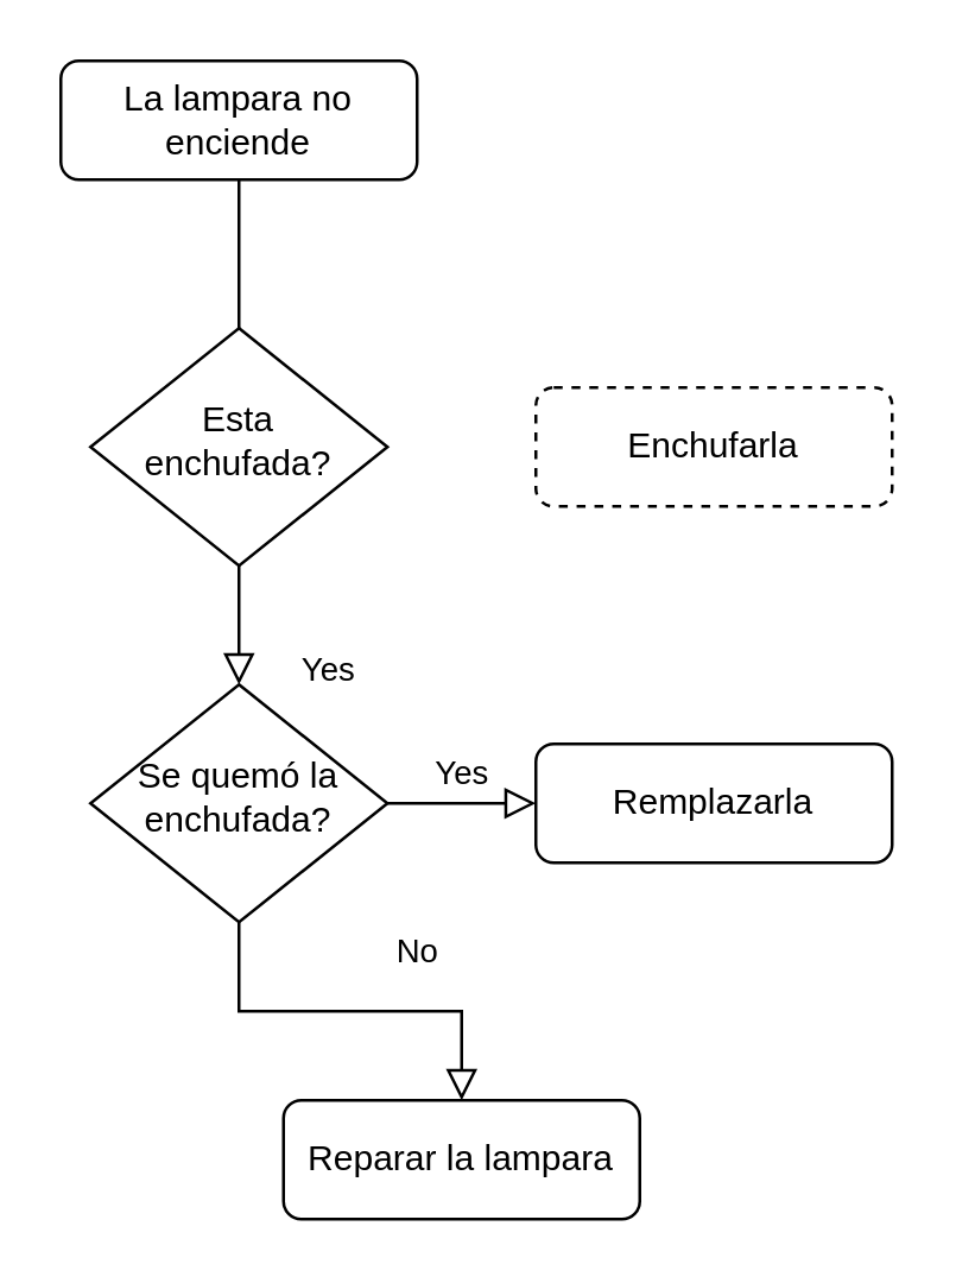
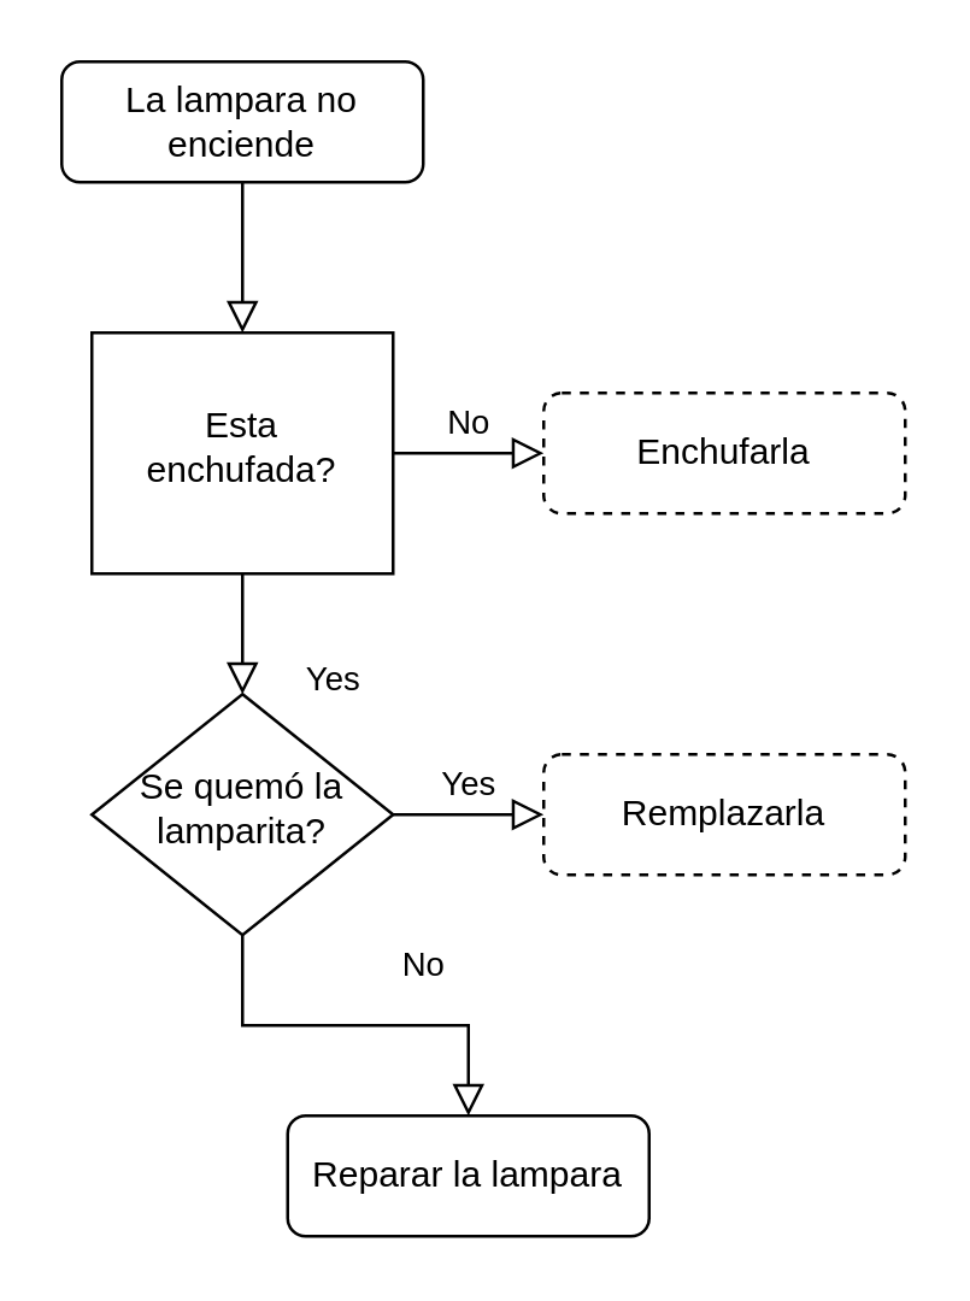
- <mxCell id="2" value="" style="rounded=0;html=1;jettySize=auto;orthogonalLoop=1;fontSize=11;endArrow=none;endFill=0;endSize=8;strokeWidth=1;shadow=0;labelBackgroundColor=none;edgeStyle=orthogonalEdgeStyle;" parent="1" source="3" target="6" edge="1"><mxGeometry relative="1" as="geometry" /></mxCell>
+ <mxCell id="2" value="" style="rounded=0;html=1;jettySize=auto;orthogonalLoop=1;fontSize=11;endArrow=block;endFill=0;endSize=8;strokeWidth=1;shadow=0;labelBackgroundColor=none;edgeStyle=orthogonalEdgeStyle;" parent="1" source="3" target="6" edge="1"><mxGeometry relative="1" as="geometry" /></mxCell>
- <mxCell id="6" value="Esta enchufada?" style="rhombus;whiteSpace=wrap;html=1;shadow=0;fontFamily=Helvetica;fontSize=12;align=center;strokeWidth=1;spacing=6;spacingTop=-4;" parent="1" vertex="1"><mxGeometry x="30" y="110" width="100" height="80" as="geometry" /></mxCell>
+ <mxCell id="6" value="Esta enchufada?" style="whiteSpace=wrap;html=1;shadow=0;fontFamily=Helvetica;fontSize=12;align=center;strokeWidth=1;spacing=6;spacingTop=-4;rounded=0;" parent="1" vertex="1"><mxGeometry x="30" y="110" width="100" height="80" as="geometry" /></mxCell>
+ <mxCell id="5" value="No" style="edgeStyle=orthogonalEdgeStyle;rounded=0;html=1;jettySize=auto;orthogonalLoop=1;fontSize=11;endArrow=block;endFill=0;endSize=8;strokeWidth=1;shadow=0;labelBackgroundColor=none;" parent="1" source="6" target="7" edge="1"><mxGeometry y="10" relative="1" as="geometry"><mxPoint as="offset" /></mxGeometry></mxCell>
- <mxCell id="10" value="Se quemó la enchufada?" style="rhombus;whiteSpace=wrap;html=1;shadow=0;fontFamily=Helvetica;fontSize=12;align=center;strokeWidth=1;spacing=6;spacingTop=-4;" parent="1" vertex="1"><mxGeometry x="30" y="230" width="100" height="80" as="geometry" /></mxCell>
+ <mxCell id="10" value="Se quemó la lamparita?" style="rhombus;whiteSpace=wrap;html=1;shadow=0;fontFamily=Helvetica;fontSize=12;align=center;strokeWidth=1;spacing=6;spacingTop=-4;" parent="1" vertex="1"><mxGeometry x="30" y="230" width="100" height="80" as="geometry" /></mxCell>
- <mxCell id="12" value="Remplazarla" style="rounded=1;whiteSpace=wrap;html=1;fontSize=12;glass=0;strokeWidth=1;shadow=0;" parent="1" vertex="1"><mxGeometry x="180" y="250" width="120" height="40" as="geometry" /></mxCell>
+ <mxCell id="12" value="Remplazarla" style="rounded=1;whiteSpace=wrap;html=1;fontSize=12;glass=0;strokeWidth=1;shadow=0;dashed=1;" parent="1" vertex="1"><mxGeometry x="180" y="250" width="120" height="40" as="geometry" /></mxCell>
